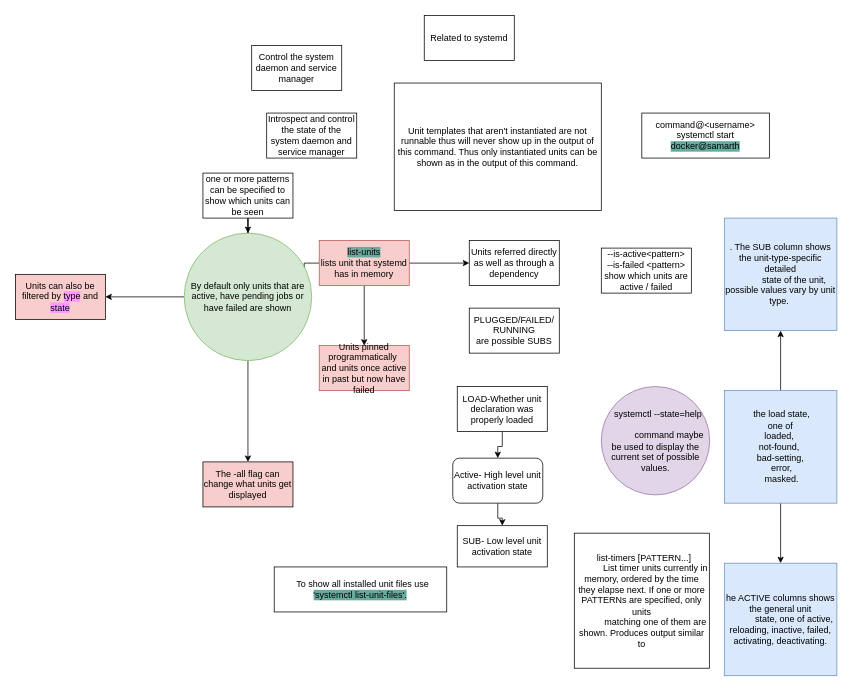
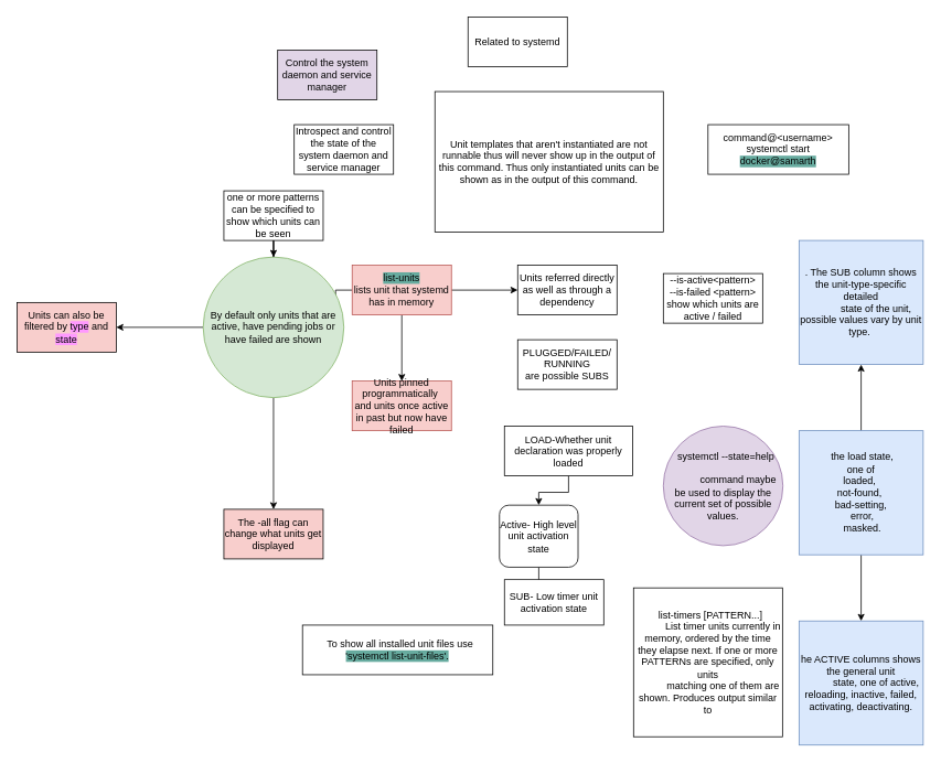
- <mxCell id="2" value="Control the system daemon and service manager" style="rounded=0;whiteSpace=wrap;html=1;" parent="1" vertex="1"><mxGeometry x="335" y="60" width="120" height="60" as="geometry" /></mxCell>
+ <mxCell id="2" value="Control the system daemon and service manager" style="rounded=0;whiteSpace=wrap;html=1;fillColor=#e1d5e7;" parent="1" vertex="1"><mxGeometry x="335" y="60" width="120" height="60" as="geometry" /></mxCell>
- <mxCell id="21" value="LOAD-Whether unit declaration was properly loaded" style="rounded=0;whiteSpace=wrap;html=1;" parent="1" vertex="1"><mxGeometry x="609" y="514.5" width="120" height="60" as="geometry" /></mxCell>
+ <mxCell id="21" value="LOAD-Whether unit declaration was properly loaded" style="rounded=0;whiteSpace=wrap;html=1;" parent="1" vertex="1"><mxGeometry x="609" y="514.5" width="155" height="60" as="geometry" /></mxCell>
- <mxCell id="23" value="Active- High level unit activation state" style="rounded=1;whiteSpace=wrap;html=1;" parent="1" vertex="1"><mxGeometry x="603" y="610" width="120" height="60" as="geometry" /></mxCell>
+ <mxCell id="23" value="Active- High level unit activation state" style="rounded=1;whiteSpace=wrap;html=1;" parent="1" vertex="1"><mxGeometry x="603" y="610" width="95" height="75" as="geometry" /></mxCell>
- <mxCell id="24" value="SUB- Low level unit activation state" style="rounded=0;whiteSpace=wrap;html=1;" parent="1" vertex="1"><mxGeometry x="609" y="700" width="120" height="55" as="geometry" /></mxCell>
+ <mxCell id="24" value="SUB- Low timer unit activation state" style="rounded=0;whiteSpace=wrap;html=1;" parent="1" vertex="1"><mxGeometry x="609" y="700" width="120" height="55" as="geometry" /></mxCell>
